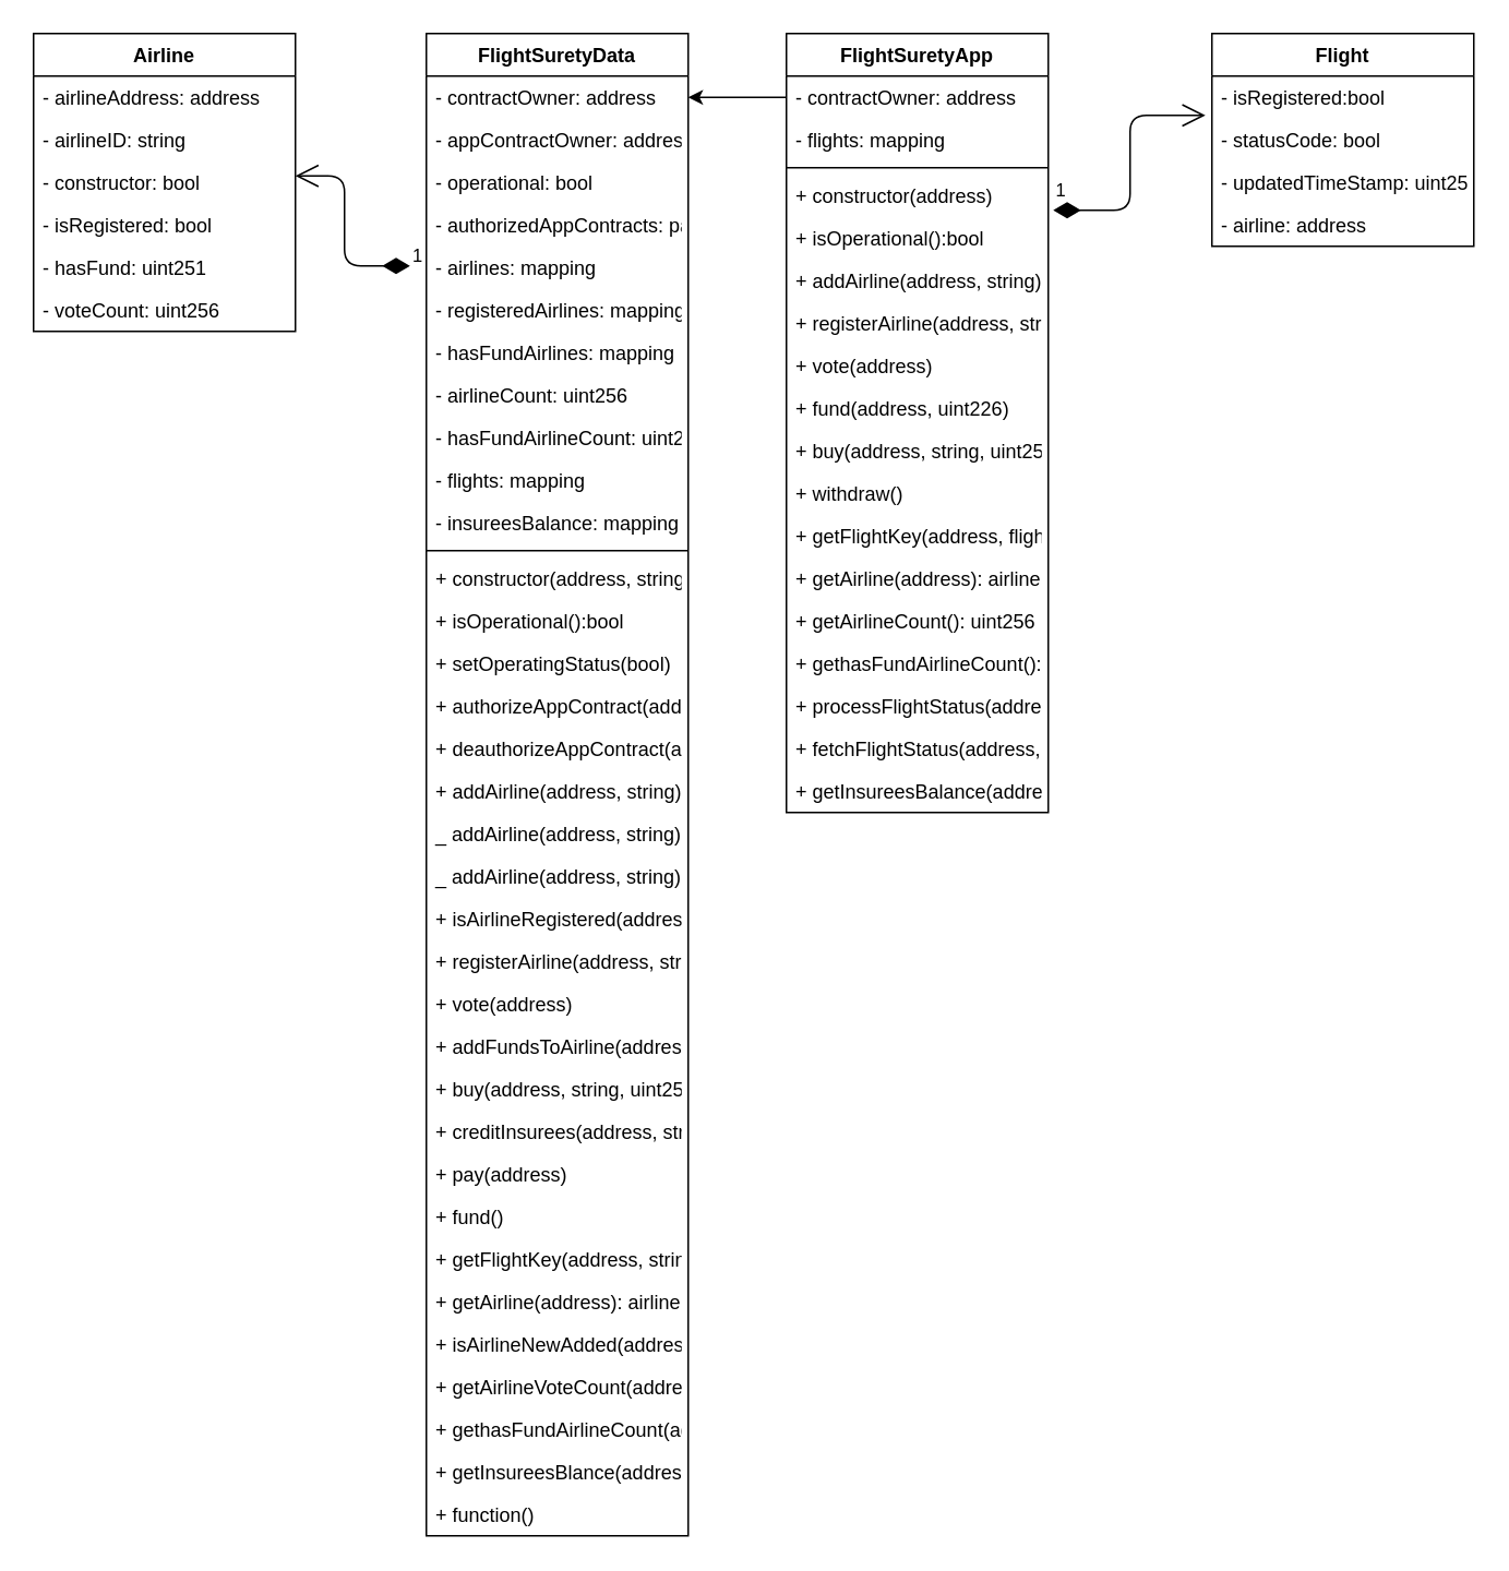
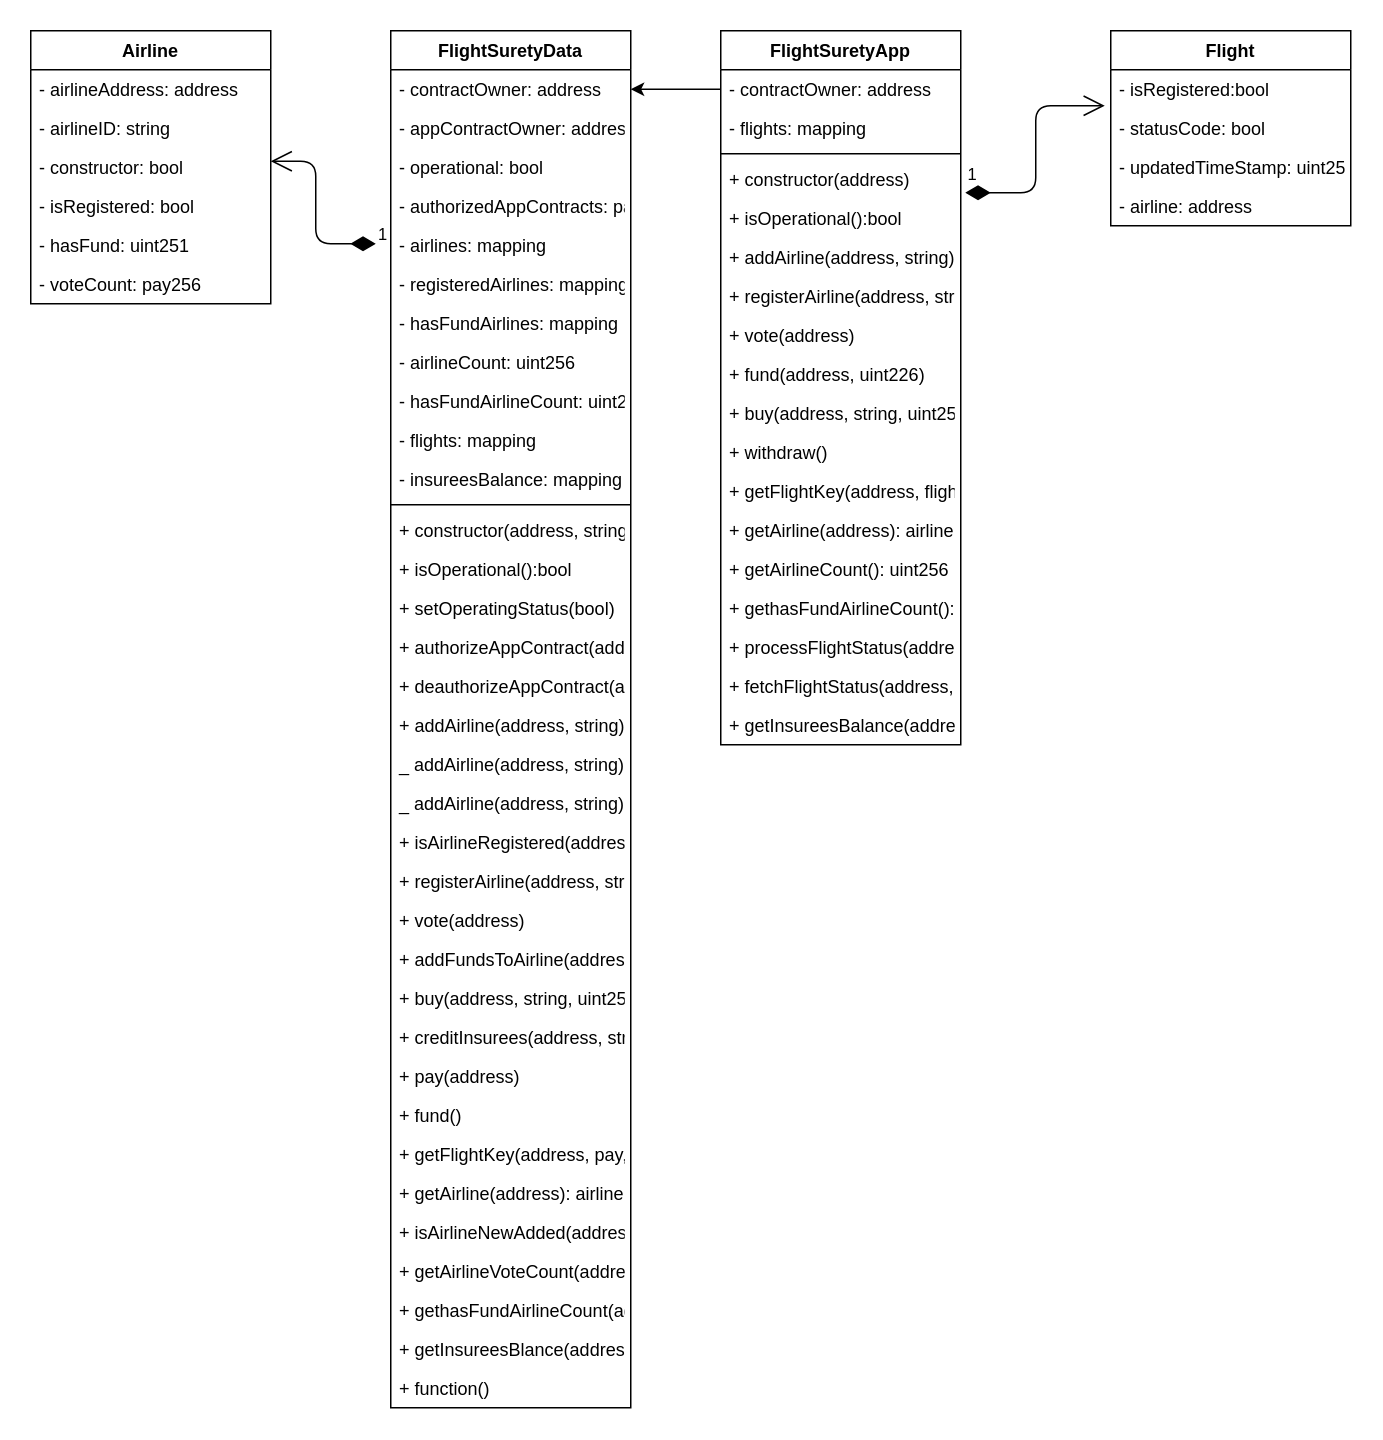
- <mxCell id="49" value="- voteCount: uint256&#10;" style="text;strokeColor=none;fillColor=none;align=left;verticalAlign=top;spacingLeft=4;spacingRight=4;overflow=hidden;rotatable=0;points=[[0,0.5],[1,0.5]];portConstraint=eastwest;" vertex="1" parent="43"><mxGeometry y="156" width="160" height="26" as="geometry" /></mxCell>
+ <mxCell id="49" value="- voteCount: pay256&#10;" style="text;strokeColor=none;fillColor=none;align=left;verticalAlign=top;spacingLeft=4;spacingRight=4;overflow=hidden;rotatable=0;points=[[0,0.5],[1,0.5]];portConstraint=eastwest;" vertex="1" parent="43"><mxGeometry y="156" width="160" height="26" as="geometry" /></mxCell>
- <mxCell id="31" value="+ getFlightKey(address, string, uint256)" style="text;strokeColor=none;fillColor=none;align=left;verticalAlign=top;spacingLeft=4;spacingRight=4;overflow=hidden;rotatable=0;points=[[0,0.5],[1,0.5]];portConstraint=eastwest;" vertex="1" parent="2"><mxGeometry y="736" width="160" height="26" as="geometry" /></mxCell>
+ <mxCell id="31" value="+ getFlightKey(address, pay, uint256)" style="text;strokeColor=none;fillColor=none;align=left;verticalAlign=top;spacingLeft=4;spacingRight=4;overflow=hidden;rotatable=0;points=[[0,0.5],[1,0.5]];portConstraint=eastwest;" vertex="1" parent="2"><mxGeometry y="736" width="160" height="26" as="geometry" /></mxCell>
